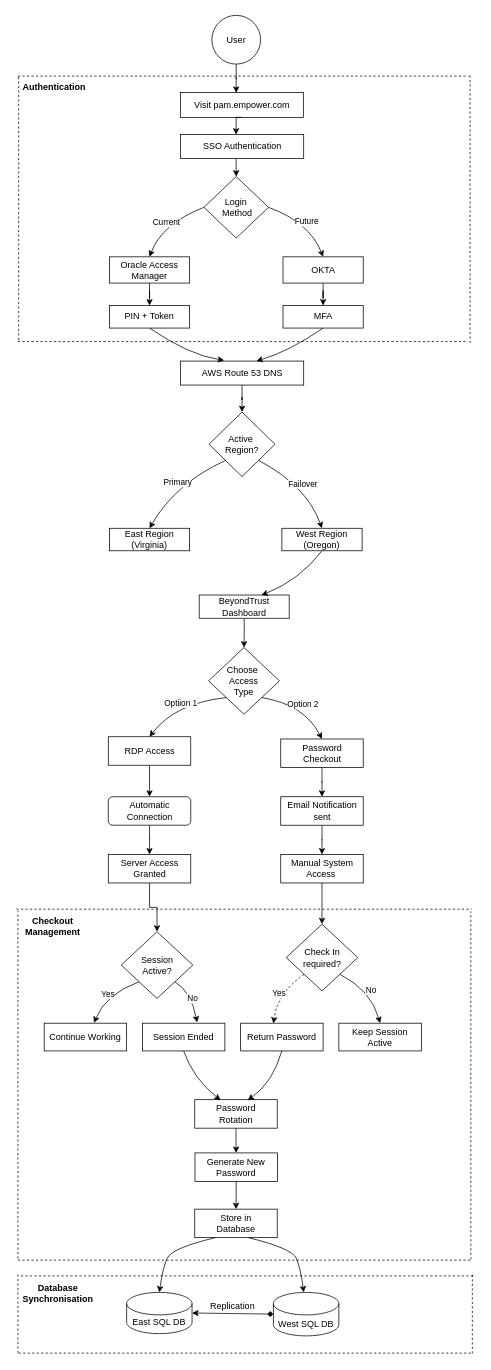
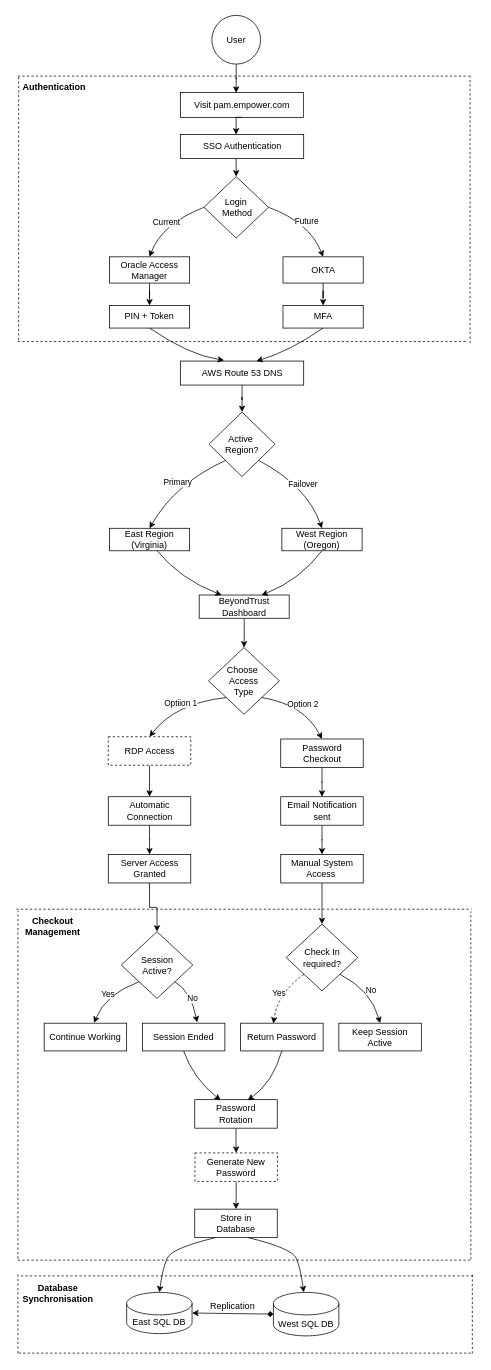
+ <mxCell id="59" value="" style="endArrow=classic;html=1;rounded=0;exitX=0.594;exitY=1;exitDx=0;exitDy=0;entryX=0.25;entryY=0;entryDx=0;entryDy=0;curved=1;exitPerimeter=0;" edge="1" parent="1" source="16" target="19"><mxGeometry width="50" height="50" relative="1" as="geometry"><mxPoint x="272" y="769" as="sourcePoint" /><mxPoint x="322" y="719" as="targetPoint" /><Array as="points"><mxPoint x="240" y="772" /></Array></mxGeometry></mxCell>
- <mxCell id="22" value="RDP Access" style="rounded=0;whiteSpace=wrap;html=1;" vertex="1" parent="1"><mxGeometry x="143.5" y="982" width="110" height="38" as="geometry" /></mxCell>
+ <mxCell id="22" value="RDP Access" style="rounded=0;whiteSpace=wrap;html=1;dashed=1;" vertex="1" parent="1"><mxGeometry x="143.5" y="982" width="110" height="38" as="geometry" /></mxCell>
- <mxCell id="26" value="Automatic&lt;br&gt;Connection" style="whiteSpace=wrap;html=1;rounded=1;" vertex="1" parent="1"><mxGeometry x="143.5" y="1062" width="110" height="38" as="geometry" /></mxCell>
+ <mxCell id="26" value="Automatic&lt;br&gt;Connection" style="rounded=0;whiteSpace=wrap;html=1;" vertex="1" parent="1"><mxGeometry x="143.5" y="1062" width="110" height="38" as="geometry" /></mxCell>
- <mxCell id="43" value="Generate New&lt;br&gt;Password" style="rounded=0;whiteSpace=wrap;html=1;" vertex="1" parent="1"><mxGeometry x="259.12" y="1537" width="110" height="38" as="geometry" /></mxCell>
+ <mxCell id="43" value="Generate New&lt;br&gt;Password" style="rounded=0;whiteSpace=wrap;html=1;dashed=1;" vertex="1" parent="1"><mxGeometry x="259.12" y="1537" width="110" height="38" as="geometry" /></mxCell>
